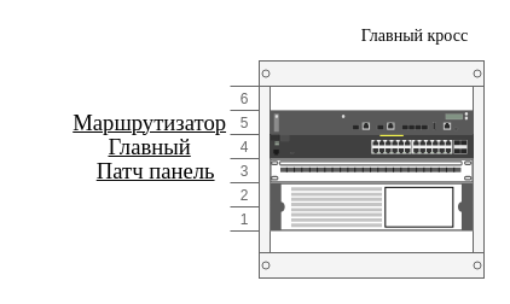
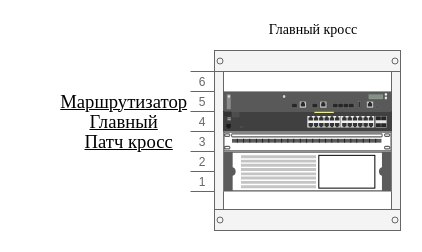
- <mxCell id="10" value="Главный кросс" style="text;html=1;strokeColor=none;fillColor=none;align=center;verticalAlign=middle;whiteSpace=wrap;rounded=0;fontFamily=Times New Roman;fontSize=14;" parent="1" vertex="1"><mxGeometry x="273" y="20" width="140" height="20" as="geometry" /></mxCell>
+ <mxCell id="10" value="Главный кросс" style="text;html=1;strokeColor=none;fillColor=none;align=center;verticalAlign=middle;whiteSpace=wrap;rounded=0;fontFamily=Times New Roman;fontSize=14;" parent="1" vertex="1"><mxGeometry x="243" y="20" width="140" height="20" as="geometry" /></mxCell>
- <mxCell id="9" value="&lt;p class=&quot;MsoNormal&quot; style=&quot;margin-bottom: 0cm ; margin-bottom: 0.0pt ; text-align: justify ; text-indent: 35.45pt ; line-height: 150%&quot;&gt;&lt;u&gt;&lt;span style=&quot;font-size: 14.0pt ; line-height: 150% ; font-family: &amp;#34;times new roman&amp;#34; , serif&quot;&gt;Патч панель&lt;/span&gt;&lt;/u&gt;&lt;/p&gt;" style="text;html=1;strokeColor=none;fillColor=none;align=center;verticalAlign=middle;whiteSpace=wrap;rounded=0;fontFamily=Times New Roman;fontSize=14;" parent="1" vertex="1"><mxGeometry x="30" y="124" width="150" height="20" as="geometry" /></mxCell>
+ <mxCell id="9" value="&lt;p class=&quot;MsoNormal&quot; style=&quot;margin-bottom: 0cm ; margin-bottom: 0.0pt ; text-align: justify ; text-indent: 35.45pt ; line-height: 150%&quot;&gt;&lt;u&gt;&lt;span style=&quot;font-size: 14.0pt ; line-height: 150% ; font-family: &amp;#34;times new roman&amp;#34; , serif&quot;&gt;Патч кросс&lt;/span&gt;&lt;/u&gt;&lt;/p&gt;" style="text;html=1;strokeColor=none;fillColor=none;align=center;verticalAlign=middle;whiteSpace=wrap;rounded=0;fontFamily=Times New Roman;fontSize=14;" parent="1" vertex="1"><mxGeometry x="30" y="124" width="150" height="20" as="geometry" /></mxCell>
